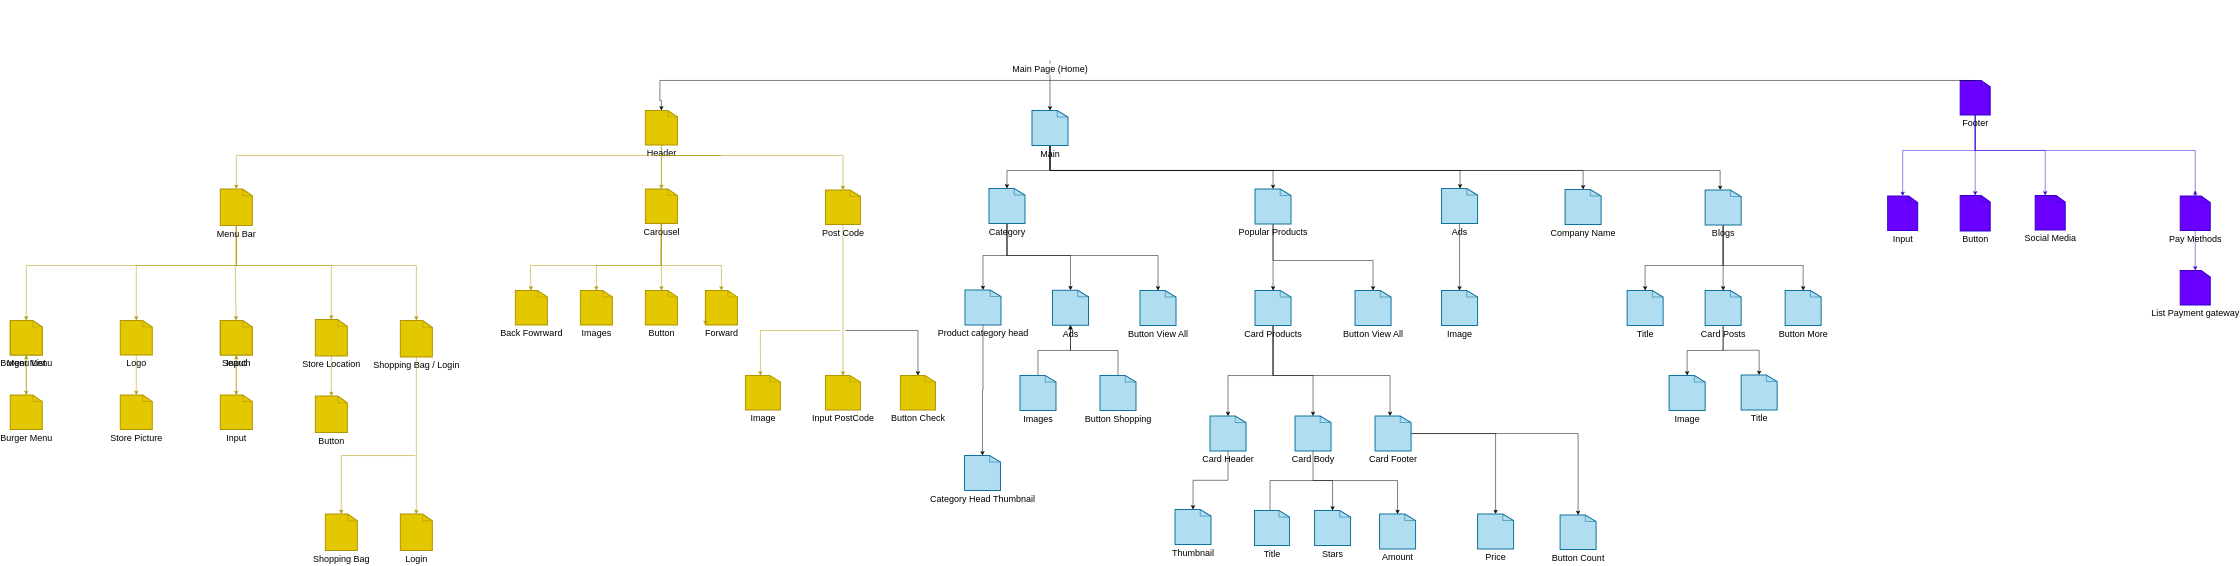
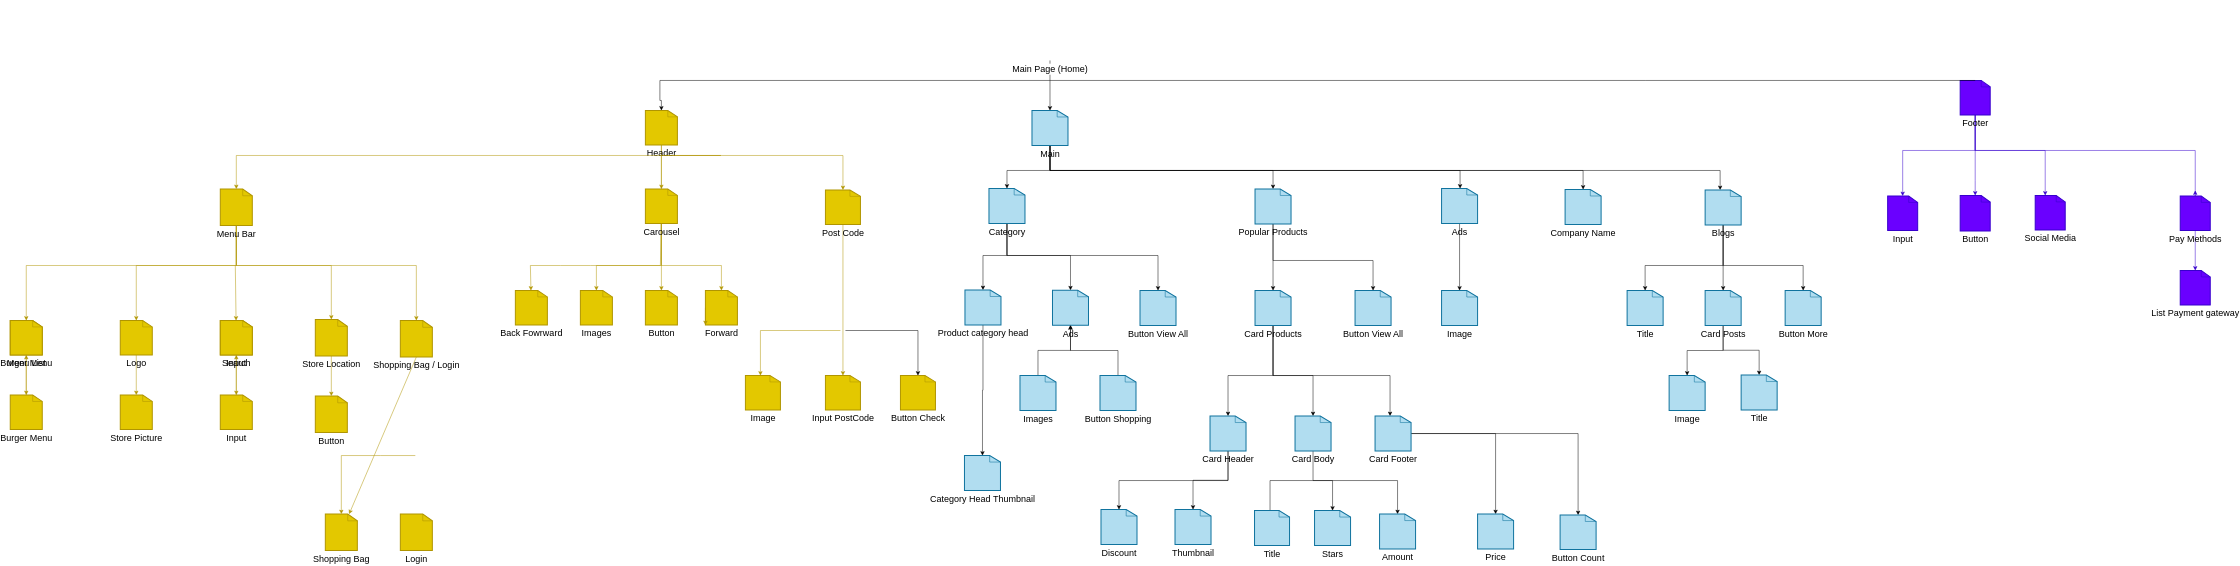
+ <mxCell id="84" value="" style="edgeStyle=orthogonalEdgeStyle;rounded=0;orthogonalLoop=1;jettySize=auto;html=1;fontColor=#000000;" parent="1" source="86" target="93" edge="1"><mxGeometry relative="1" as="geometry"><Array as="points"><mxPoint x="2455" y="960" /><mxPoint x="2237" y="960" /></Array></mxGeometry></mxCell>
- <mxCell id="53" value="" style="endArrow=classic;html=1;rounded=0;exitX=0.5;exitY=1;exitDx=0;exitDy=0;exitPerimeter=0;entryX=0.5;entryY=0;entryDx=0;entryDy=0;entryPerimeter=0;fontSize=18;fillColor=#e3c800;strokeColor=#B09500;fontColor=#000000;" parent="1" source="43" target="50" edge="1"><mxGeometry width="50" height="50" relative="1" as="geometry"><mxPoint x="830" y="864" as="sourcePoint" /><mxPoint x="830" y="940" as="targetPoint" /></mxGeometry></mxCell>
+ <mxCell id="53" value="" style="endArrow=classic;html=1;rounded=0;exitX=0.5;exitY=1;exitDx=0;exitDy=0;exitPerimeter=0;fontSize=18;fillColor=#e3c800;strokeColor=#B09500;fontColor=#000000;" parent="1" source="43" target="51" edge="1"><mxGeometry width="50" height="50" relative="1" as="geometry"><mxPoint x="830" y="864" as="sourcePoint" /><mxPoint x="830" y="940" as="targetPoint" /></mxGeometry></mxCell>
+ <mxCell id="93" value="Discount" style="shape=mxgraph.cisco.misc.page_icon;html=1;pointerEvents=1;dashed=0;fillColor=#b1ddf0;strokeColor=#10739e;strokeWidth=2;verticalLabelPosition=bottom;verticalAlign=top;align=center;outlineConnect=0;shadow=0;fontSize=18;fontColor=#000000;" parent="1" vertex="1"><mxGeometry x="2201" y="1018" width="72" height="70" as="geometry" /></mxCell>
